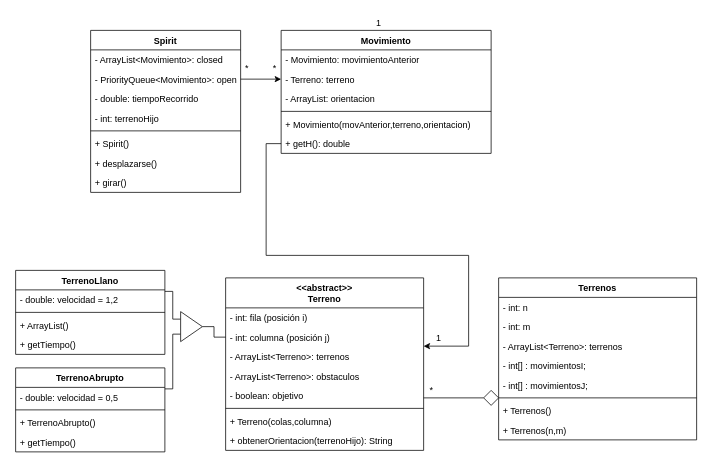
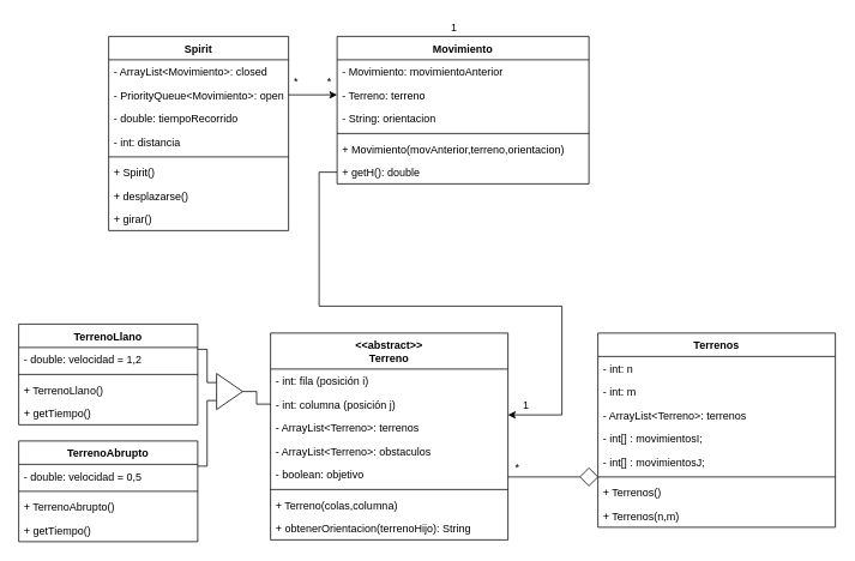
- <mxCell id="40" value="- ArrayList: orientacion" style="text;strokeColor=none;fillColor=none;align=left;verticalAlign=top;spacingLeft=4;spacingRight=4;overflow=hidden;rotatable=0;points=[[0,0.5],[1,0.5]];portConstraint=eastwest;" parent="37" vertex="1"><mxGeometry y="78" width="280" height="26" as="geometry" /></mxCell>
+ <mxCell id="40" value="- String: orientacion" style="text;strokeColor=none;fillColor=none;align=left;verticalAlign=top;spacingLeft=4;spacingRight=4;overflow=hidden;rotatable=0;points=[[0,0.5],[1,0.5]];portConstraint=eastwest;" parent="37" vertex="1"><mxGeometry y="78" width="280" height="26" as="geometry" /></mxCell>
- <mxCell id="15" value="- int: terrenoHijo" style="text;strokeColor=none;fillColor=none;align=left;verticalAlign=top;spacingLeft=4;spacingRight=4;overflow=hidden;rotatable=0;points=[[0,0.5],[1,0.5]];portConstraint=eastwest;" parent="11" vertex="1"><mxGeometry y="104" width="200" height="26" as="geometry" /></mxCell>
+ <mxCell id="15" value="- int: distancia" style="text;strokeColor=none;fillColor=none;align=left;verticalAlign=top;spacingLeft=4;spacingRight=4;overflow=hidden;rotatable=0;points=[[0,0.5],[1,0.5]];portConstraint=eastwest;" parent="11" vertex="1"><mxGeometry y="104" width="200" height="26" as="geometry" /></mxCell>
- <mxCell id="24" value="+ ArrayList()" style="text;strokeColor=none;fillColor=none;align=left;verticalAlign=top;spacingLeft=4;spacingRight=4;overflow=hidden;rotatable=0;points=[[0,0.5],[1,0.5]];portConstraint=eastwest;" parent="21" vertex="1"><mxGeometry y="60" width="199" height="26" as="geometry" /></mxCell>
+ <mxCell id="24" value="+ TerrenoLlano()" style="text;strokeColor=none;fillColor=none;align=left;verticalAlign=top;spacingLeft=4;spacingRight=4;overflow=hidden;rotatable=0;points=[[0,0.5],[1,0.5]];portConstraint=eastwest;" parent="21" vertex="1"><mxGeometry y="60" width="199" height="26" as="geometry" /></mxCell>
